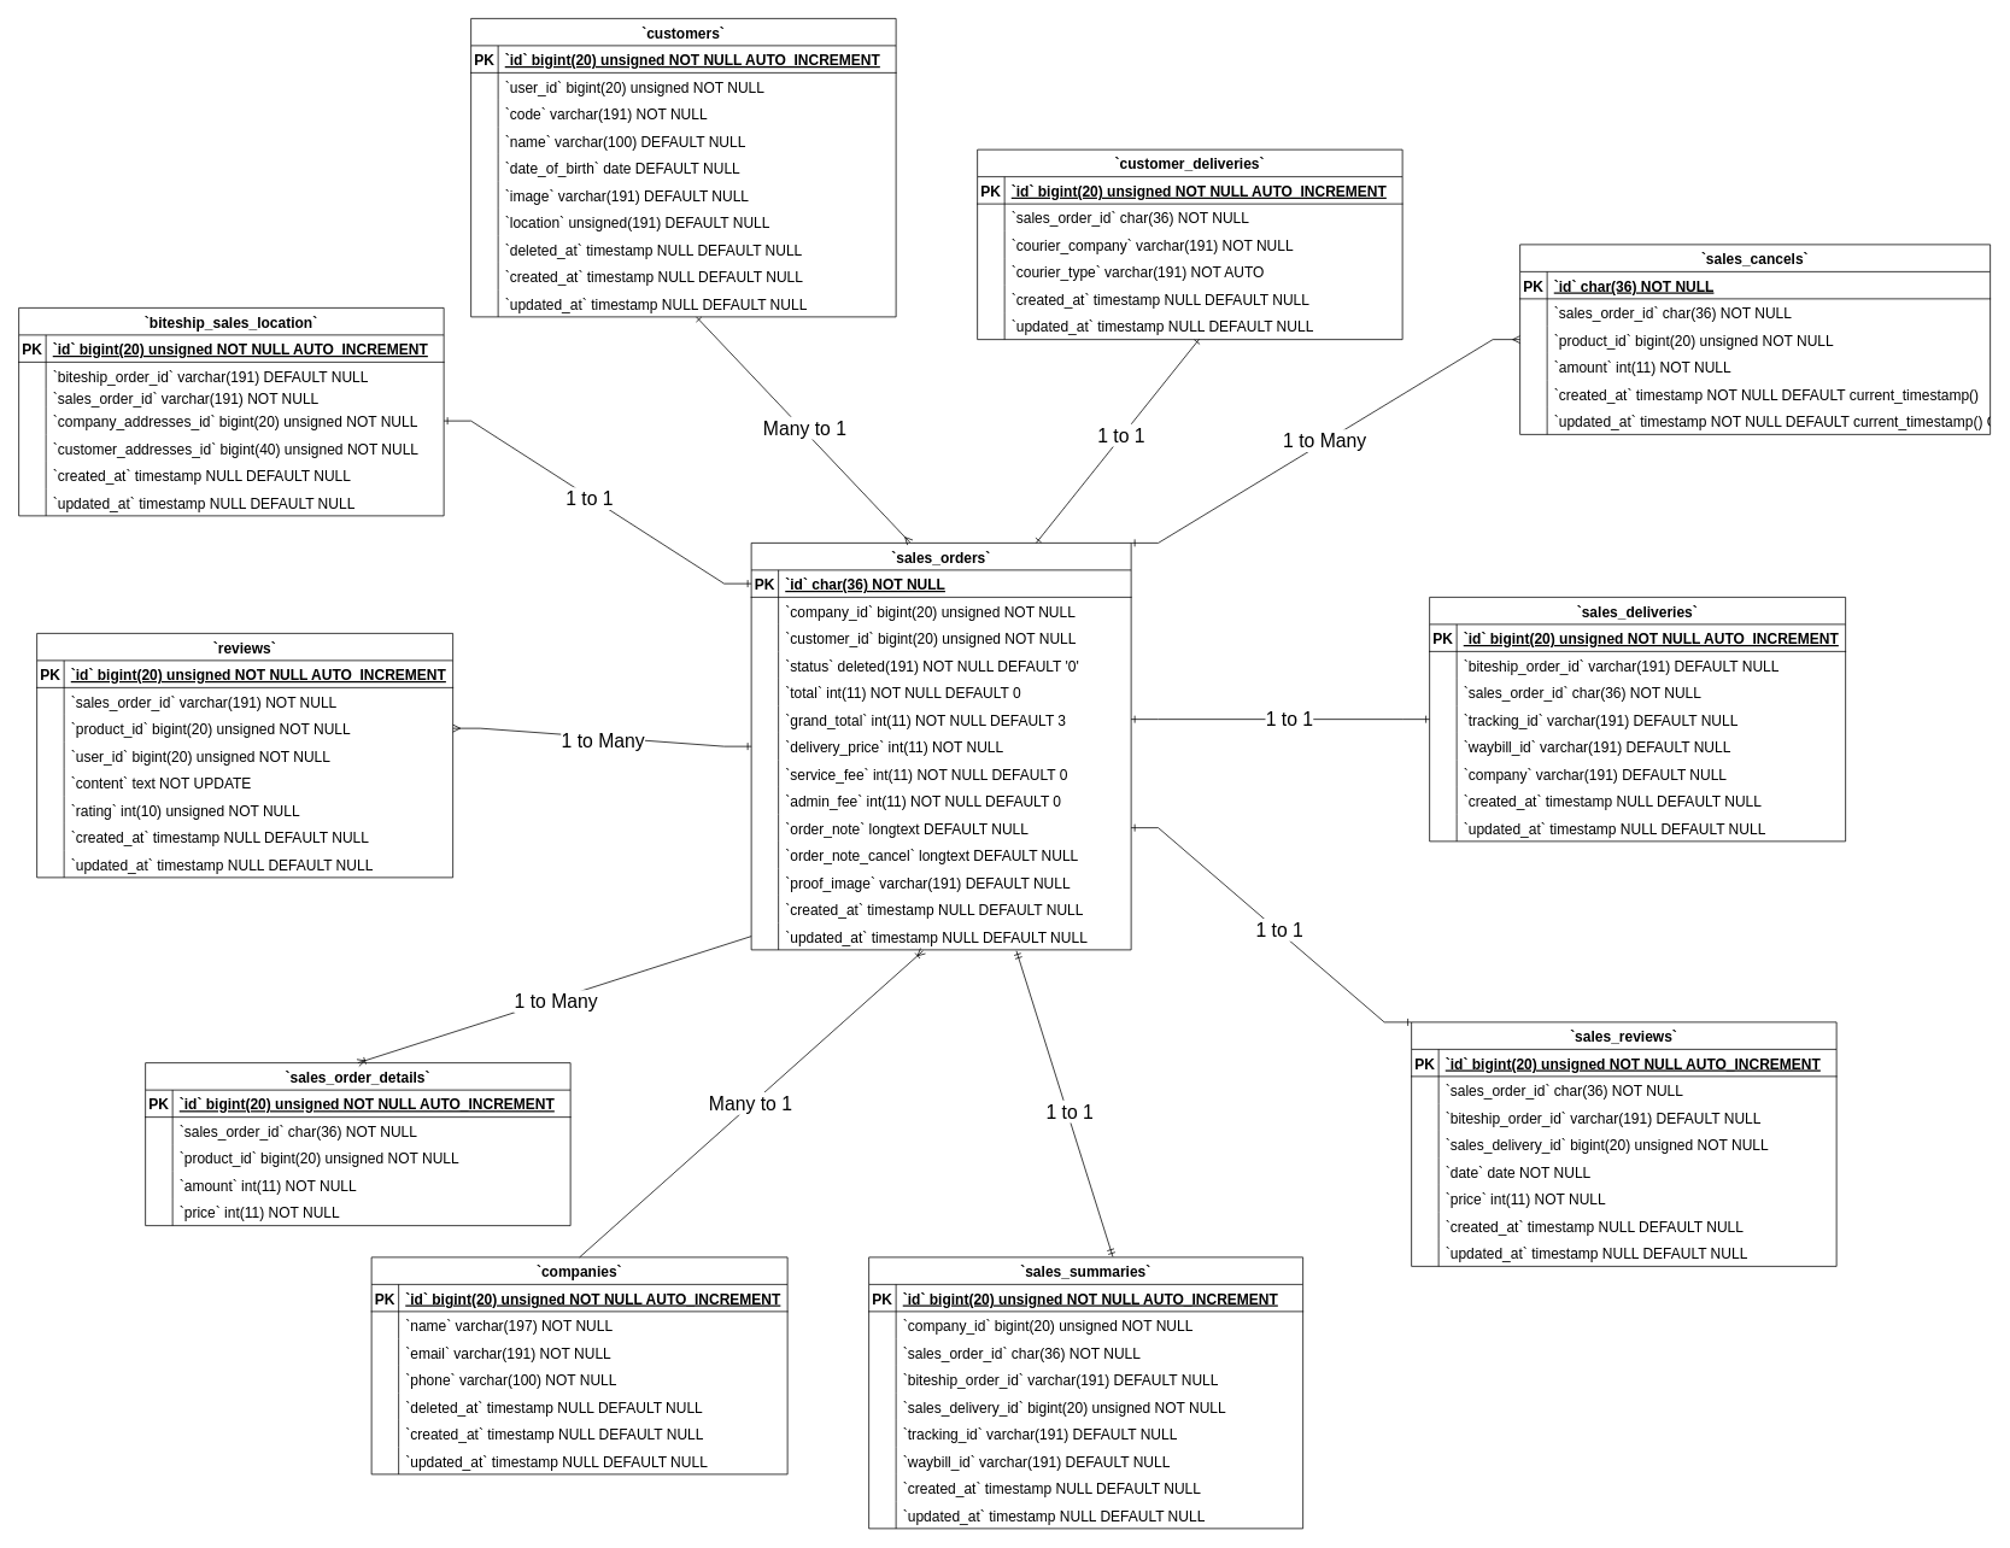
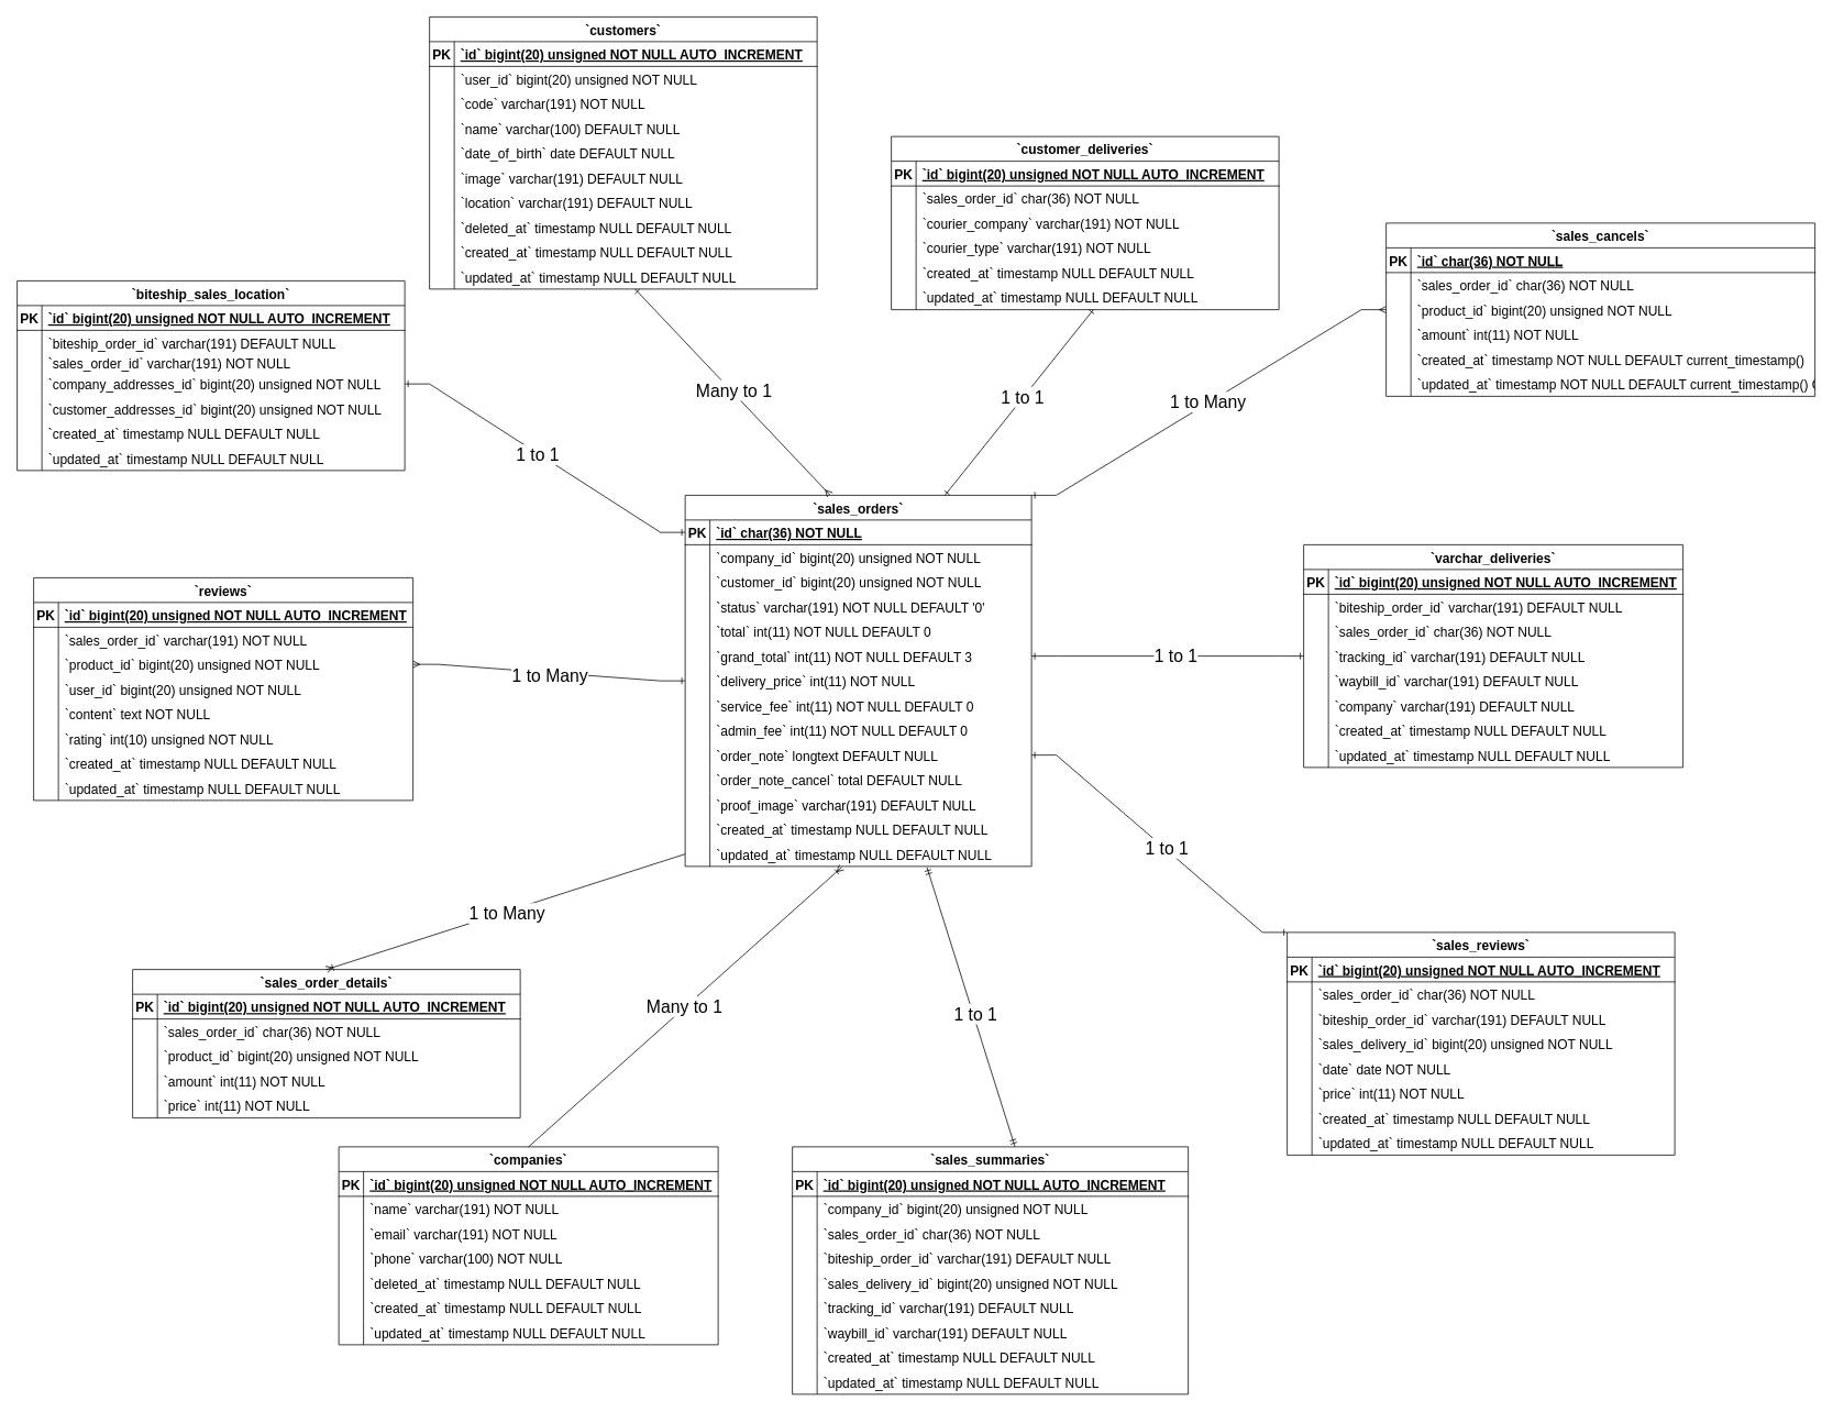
- <mxCell id="88" value="`location` unsigned(191) DEFAULT NULL" style="shape=partialRectangle;overflow=hidden;connectable=0;fillColor=none;align=left;strokeColor=inherit;top=0;left=0;bottom=0;right=0;spacingLeft=6;fontSize=16;" parent="86" vertex="1"><mxGeometry x="30" width="440" height="30" as="geometry"><mxRectangle width="440" height="30" as="alternateBounds" /></mxGeometry></mxCell>
+ <mxCell id="88" value="`location` varchar(191) DEFAULT NULL" style="shape=partialRectangle;overflow=hidden;connectable=0;fillColor=none;align=left;strokeColor=inherit;top=0;left=0;bottom=0;right=0;spacingLeft=6;fontSize=16;" parent="86" vertex="1"><mxGeometry x="30" width="440" height="30" as="geometry"><mxRectangle width="440" height="30" as="alternateBounds" /></mxGeometry></mxCell>
- <mxCell id="132" value="`courier_type` varchar(191) NOT AUTO" style="shape=partialRectangle;overflow=hidden;connectable=0;fillColor=none;align=left;strokeColor=inherit;top=0;left=0;bottom=0;right=0;spacingLeft=6;fontSize=16;" parent="130" vertex="1"><mxGeometry x="30" width="440" height="30" as="geometry"><mxRectangle width="440" height="30" as="alternateBounds" /></mxGeometry></mxCell>
+ <mxCell id="132" value="`courier_type` varchar(191) NOT NULL" style="shape=partialRectangle;overflow=hidden;connectable=0;fillColor=none;align=left;strokeColor=inherit;top=0;left=0;bottom=0;right=0;spacingLeft=6;fontSize=16;" parent="130" vertex="1"><mxGeometry x="30" width="440" height="30" as="geometry"><mxRectangle width="440" height="30" as="alternateBounds" /></mxGeometry></mxCell>
- <mxCell id="113" value="`customer_addresses_id` bigint(40) unsigned NOT NULL" style="shape=partialRectangle;overflow=hidden;connectable=0;fillColor=none;align=left;strokeColor=inherit;top=0;left=0;bottom=0;right=0;spacingLeft=6;fontSize=16;" parent="111" vertex="1"><mxGeometry x="30" width="440" height="30" as="geometry"><mxRectangle width="440" height="30" as="alternateBounds" /></mxGeometry></mxCell>
+ <mxCell id="113" value="`customer_addresses_id` bigint(20) unsigned NOT NULL" style="shape=partialRectangle;overflow=hidden;connectable=0;fillColor=none;align=left;strokeColor=inherit;top=0;left=0;bottom=0;right=0;spacingLeft=6;fontSize=16;" parent="111" vertex="1"><mxGeometry x="30" width="440" height="30" as="geometry"><mxRectangle width="440" height="30" as="alternateBounds" /></mxGeometry></mxCell>
- <mxCell id="183" value="`sales_deliveries`" style="shape=table;startSize=30;container=1;collapsible=1;childLayout=tableLayout;fixedRows=1;rowLines=0;fontStyle=1;align=center;resizeLast=1;fontSize=16;" parent="1" vertex="1"><mxGeometry x="1580" y="660" width="460" height="270" as="geometry" /></mxCell>
+ <mxCell id="183" value="`varchar_deliveries`" style="shape=table;startSize=30;container=1;collapsible=1;childLayout=tableLayout;fixedRows=1;rowLines=0;fontStyle=1;align=center;resizeLast=1;fontSize=16;" parent="1" vertex="1"><mxGeometry x="1580" y="660" width="460" height="270" as="geometry" /></mxCell>
- <mxCell id="36" value="`status` deleted(191) NOT NULL DEFAULT '0'" style="shape=partialRectangle;overflow=hidden;connectable=0;fillColor=none;align=left;strokeColor=inherit;top=0;left=0;bottom=0;right=0;spacingLeft=6;fontSize=16;" parent="34" vertex="1"><mxGeometry x="30" width="390" height="30" as="geometry"><mxRectangle width="390" height="30" as="alternateBounds" /></mxGeometry></mxCell>
+ <mxCell id="36" value="`status` varchar(191) NOT NULL DEFAULT '0'" style="shape=partialRectangle;overflow=hidden;connectable=0;fillColor=none;align=left;strokeColor=inherit;top=0;left=0;bottom=0;right=0;spacingLeft=6;fontSize=16;" parent="34" vertex="1"><mxGeometry x="30" width="390" height="30" as="geometry"><mxRectangle width="390" height="30" as="alternateBounds" /></mxGeometry></mxCell>
- <mxCell id="154" value="`content` text NOT UPDATE" style="shape=partialRectangle;overflow=hidden;connectable=0;fillColor=none;align=left;strokeColor=inherit;top=0;left=0;bottom=0;right=0;spacingLeft=6;fontSize=16;" parent="152" vertex="1"><mxGeometry x="30" width="430" height="30" as="geometry"><mxRectangle width="430" height="30" as="alternateBounds" /></mxGeometry></mxCell>
+ <mxCell id="154" value="`content` text NOT NULL" style="shape=partialRectangle;overflow=hidden;connectable=0;fillColor=none;align=left;strokeColor=inherit;top=0;left=0;bottom=0;right=0;spacingLeft=6;fontSize=16;" parent="152" vertex="1"><mxGeometry x="30" width="430" height="30" as="geometry"><mxRectangle width="430" height="30" as="alternateBounds" /></mxGeometry></mxCell>
- <mxCell id="57" value="`order_note_cancel` longtext DEFAULT NULL" style="shape=partialRectangle;overflow=hidden;connectable=0;fillColor=none;align=left;strokeColor=inherit;top=0;left=0;bottom=0;right=0;spacingLeft=6;fontSize=16;" parent="55" vertex="1"><mxGeometry x="30" width="390" height="30" as="geometry"><mxRectangle width="390" height="30" as="alternateBounds" /></mxGeometry></mxCell>
+ <mxCell id="57" value="`order_note_cancel` total DEFAULT NULL" style="shape=partialRectangle;overflow=hidden;connectable=0;fillColor=none;align=left;strokeColor=inherit;top=0;left=0;bottom=0;right=0;spacingLeft=6;fontSize=16;" parent="55" vertex="1"><mxGeometry x="30" width="390" height="30" as="geometry"><mxRectangle width="390" height="30" as="alternateBounds" /></mxGeometry></mxCell>
- <mxCell id="8" value="`name` varchar(197) NOT NULL" style="shape=partialRectangle;overflow=hidden;connectable=0;fillColor=none;align=left;strokeColor=inherit;top=0;left=0;bottom=0;right=0;spacingLeft=6;fontSize=16;" parent="6" vertex="1"><mxGeometry x="30" width="430" height="30" as="geometry"><mxRectangle width="430" height="30" as="alternateBounds" /></mxGeometry></mxCell>
+ <mxCell id="8" value="`name` varchar(191) NOT NULL" style="shape=partialRectangle;overflow=hidden;connectable=0;fillColor=none;align=left;strokeColor=inherit;top=0;left=0;bottom=0;right=0;spacingLeft=6;fontSize=16;" parent="6" vertex="1"><mxGeometry x="30" width="430" height="30" as="geometry"><mxRectangle width="430" height="30" as="alternateBounds" /></mxGeometry></mxCell>
